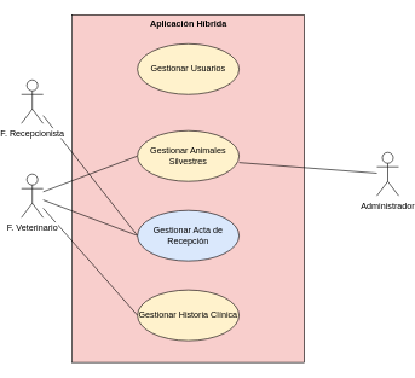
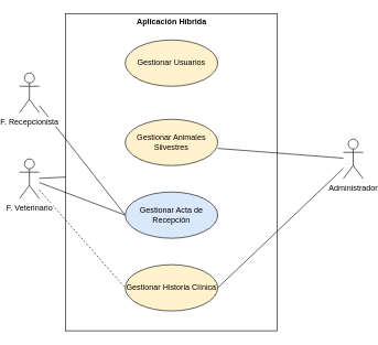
- <mxCell id="4" style="edgeStyle=none;rounded=0;orthogonalLoop=1;jettySize=auto;html=1;entryX=0;entryY=0.5;entryDx=0;entryDy=0;endArrow=none;endFill=0;" parent="1" source="6" target="15" edge="1"><mxGeometry relative="1" as="geometry"><mxPoint x="170" y="615" as="targetPoint" /></mxGeometry></mxCell>
+ <mxCell id="4" style="edgeStyle=none;rounded=0;orthogonalLoop=1;jettySize=auto;html=1;endArrow=none;endFill=0;" parent="1" source="6" target="2" edge="1"><mxGeometry relative="1" as="geometry"><mxPoint x="170" y="615" as="targetPoint" /></mxGeometry></mxCell>
- <mxCell id="2" value="&lt;b style=&quot;&quot;&gt;Aplicación Híbrida&lt;/b&gt;" style="html=1;labelPosition=center;verticalLabelPosition=top;align=center;verticalAlign=bottom;spacingBottom=-21;fillColor=#f8cecc;" parent="1" vertex="1"><mxGeometry x="90" y="20" width="320" height="480" as="geometry" /></mxCell>
+ <mxCell id="2" value="&lt;b style=&quot;&quot;&gt;Aplicación Híbrida&lt;/b&gt;" style="html=1;labelPosition=center;verticalLabelPosition=top;align=center;verticalAlign=bottom;spacingBottom=-21;" parent="1" vertex="1"><mxGeometry x="90" y="20" width="320" height="480" as="geometry" /></mxCell>
+ <mxCell id="11" style="edgeStyle=none;rounded=0;orthogonalLoop=1;jettySize=auto;html=1;entryX=1;entryY=0.5;entryDx=0;entryDy=0;endArrow=none;endFill=0;" parent="1" source="13" target="10" edge="1"><mxGeometry relative="1" as="geometry" /></mxCell>
- <mxCell id="3" style="rounded=0;orthogonalLoop=1;jettySize=auto;html=1;entryX=0;entryY=0.5;entryDx=0;entryDy=0;endArrow=none;endFill=0;" parent="1" source="6" target="10" edge="1"><mxGeometry relative="1" as="geometry" /></mxCell>
+ <mxCell id="3" style="rounded=0;orthogonalLoop=1;jettySize=auto;html=1;entryX=0;entryY=0.5;entryDx=0;entryDy=0;endArrow=none;endFill=0;dashed=1;" parent="1" source="6" target="10" edge="1"><mxGeometry relative="1" as="geometry" /></mxCell>
